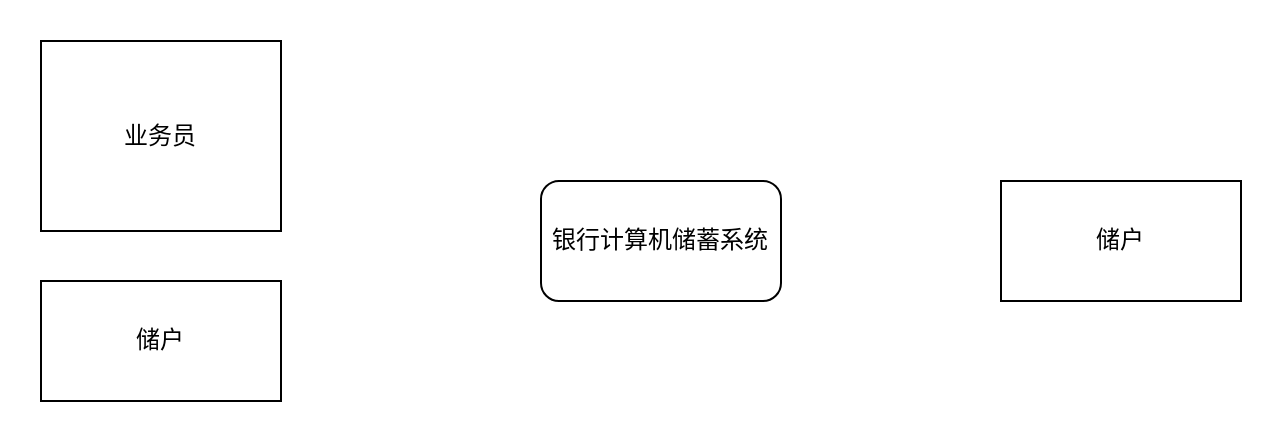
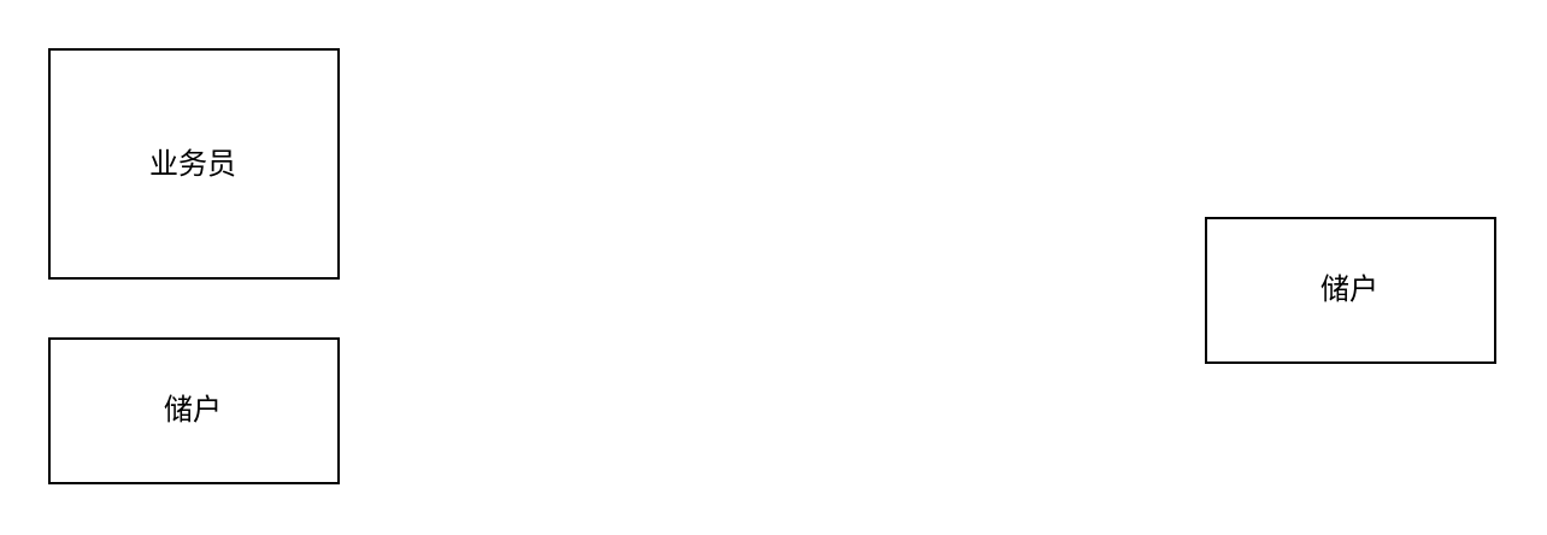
- <mxCell id="2" value="银行计算机储蓄系统" style="rounded=1;whiteSpace=wrap;html=1;" vertex="1" parent="1"><mxGeometry x="270" y="90" width="120" height="60" as="geometry" /></mxCell>
